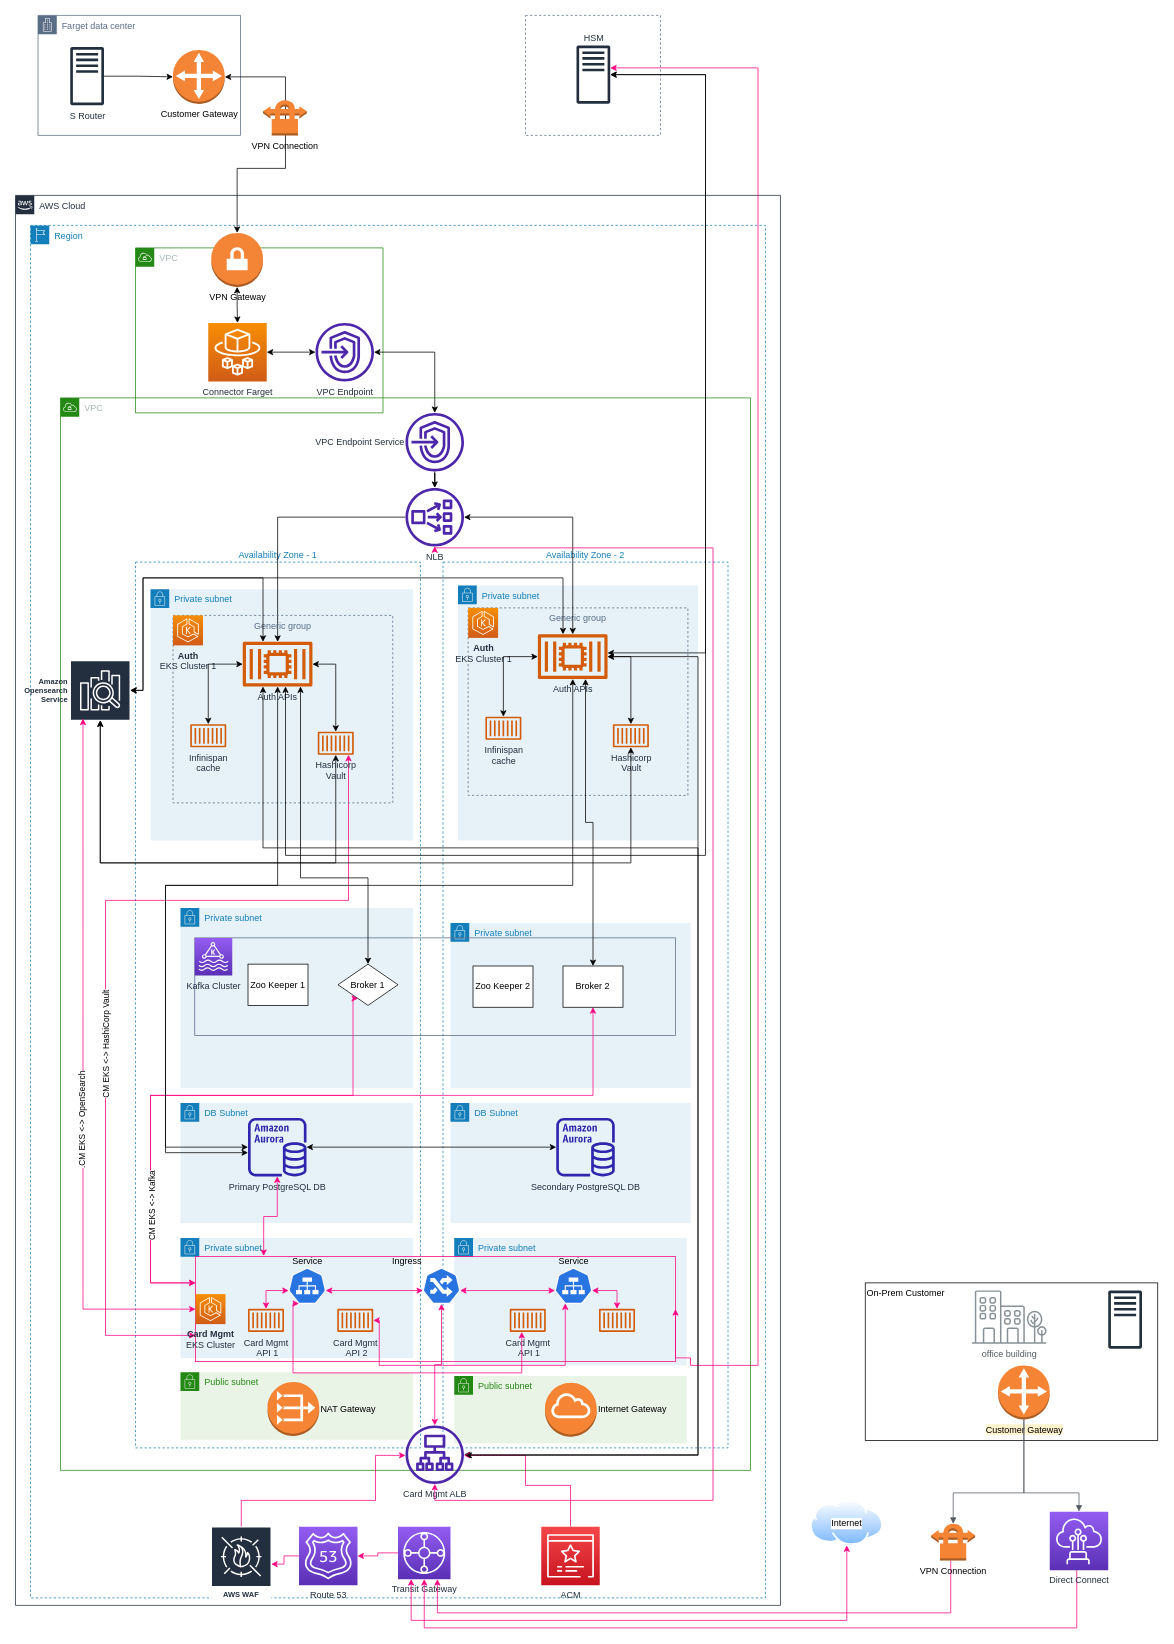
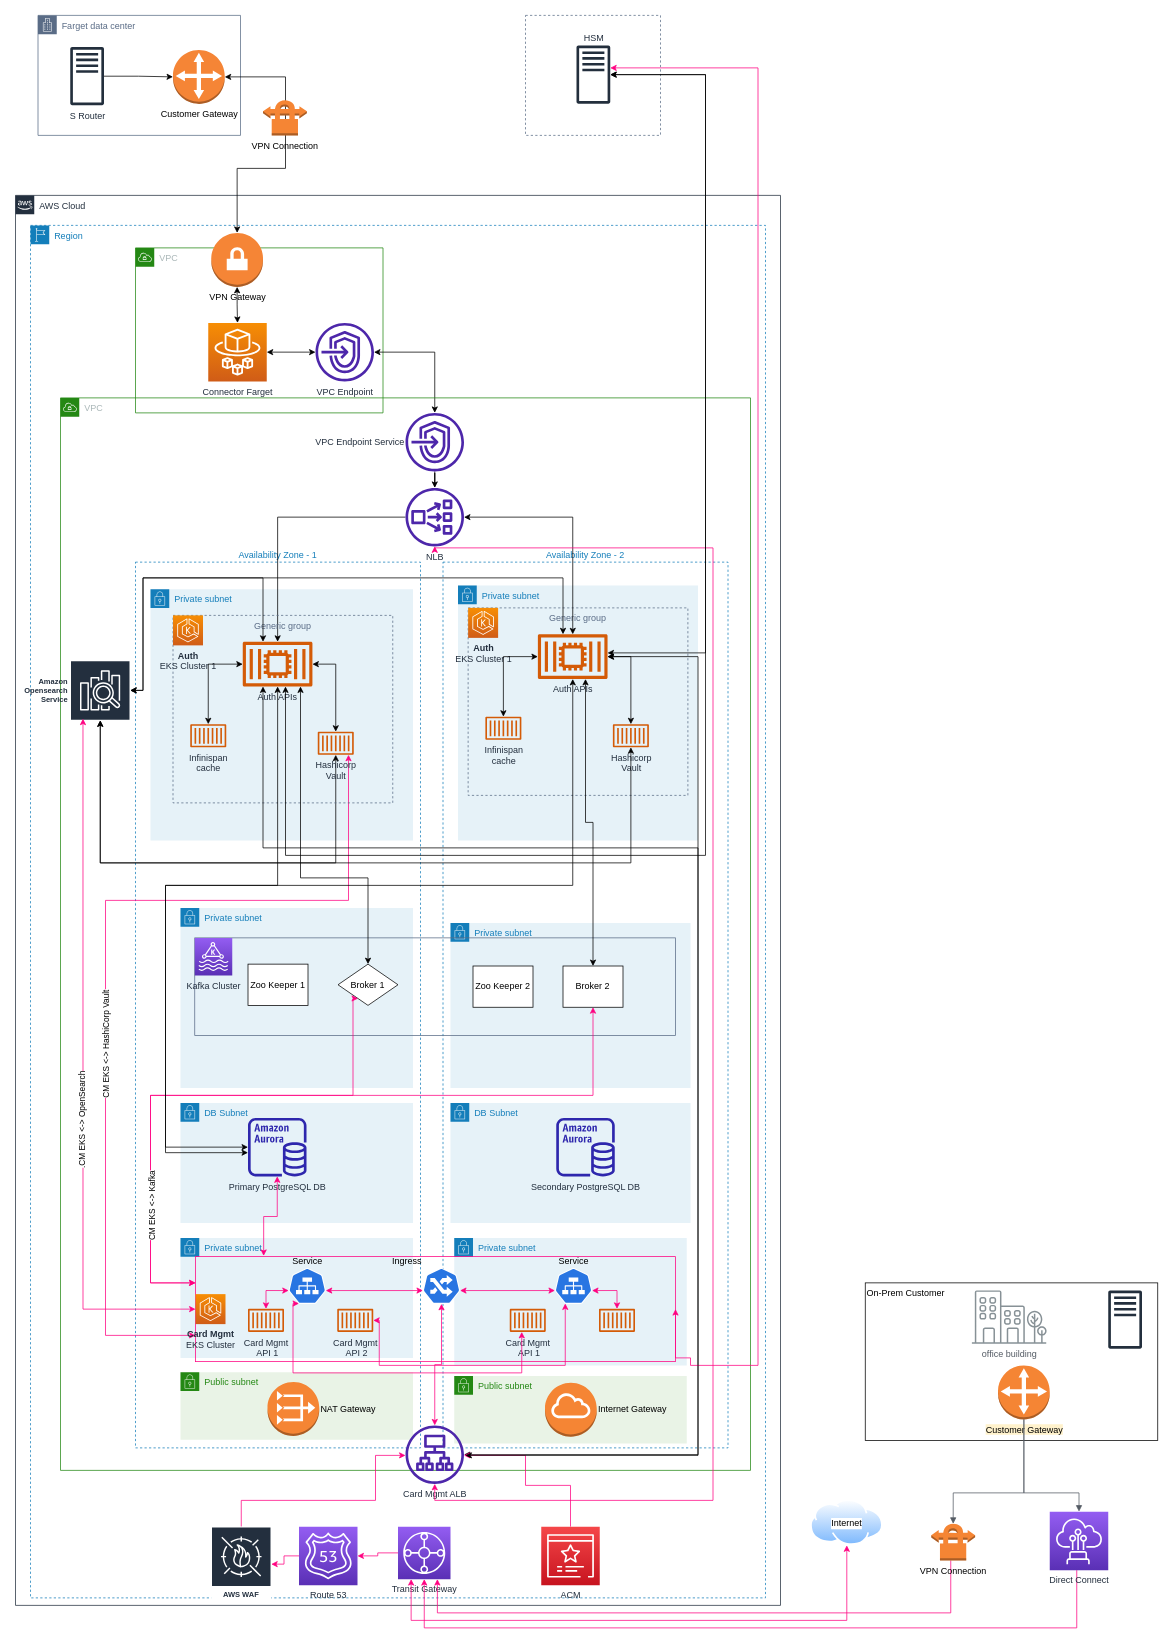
- <mxCell id="49" style="edgeStyle=orthogonalEdgeStyle;rounded=0;orthogonalLoop=1;jettySize=auto;html=1;startArrow=classic;startFill=1;" parent="12" source="50" target="51" edge="1"><mxGeometry relative="1" as="geometry" /></mxCell>
